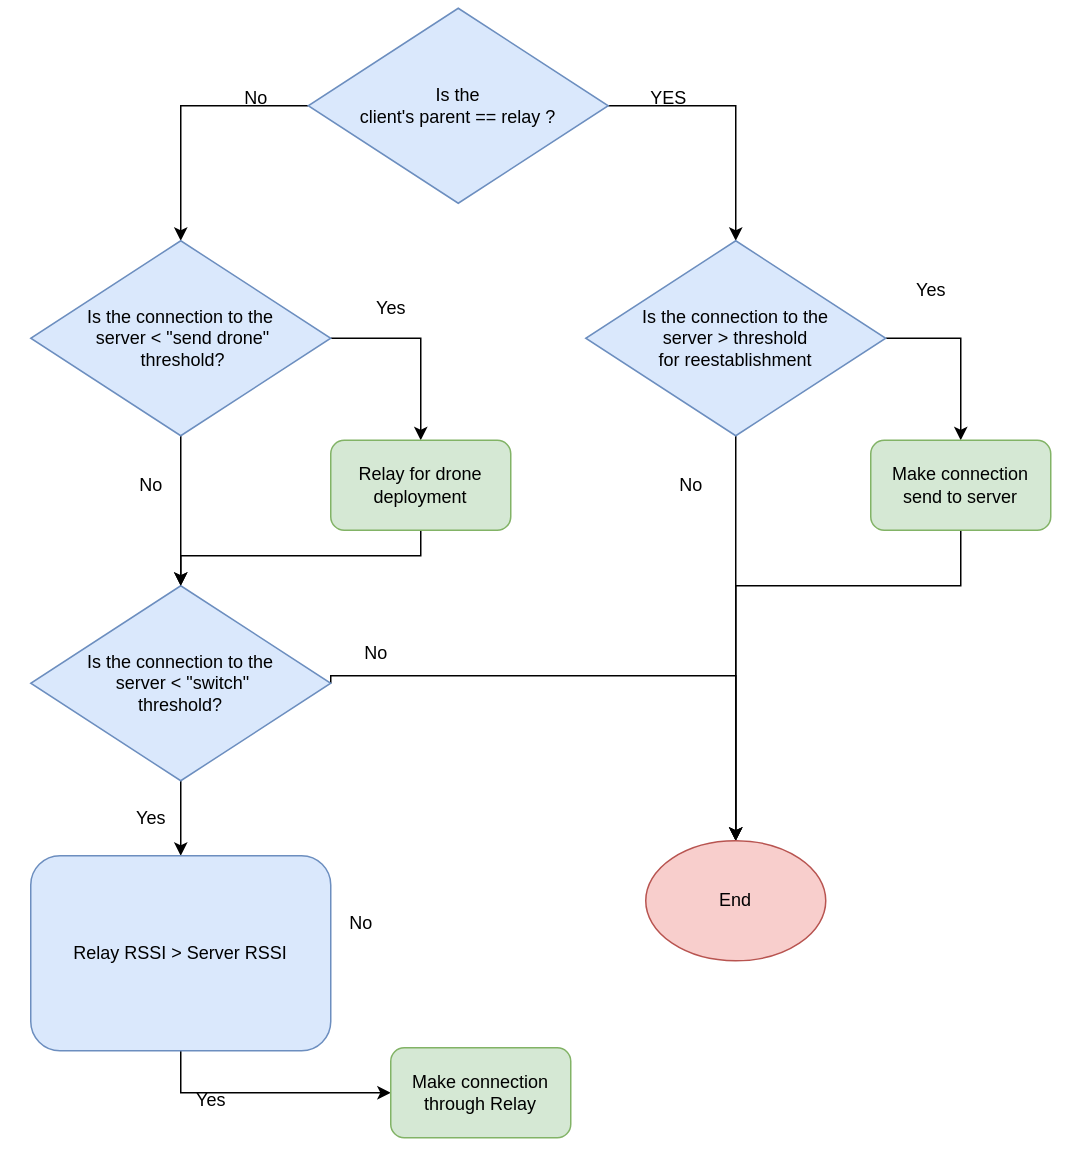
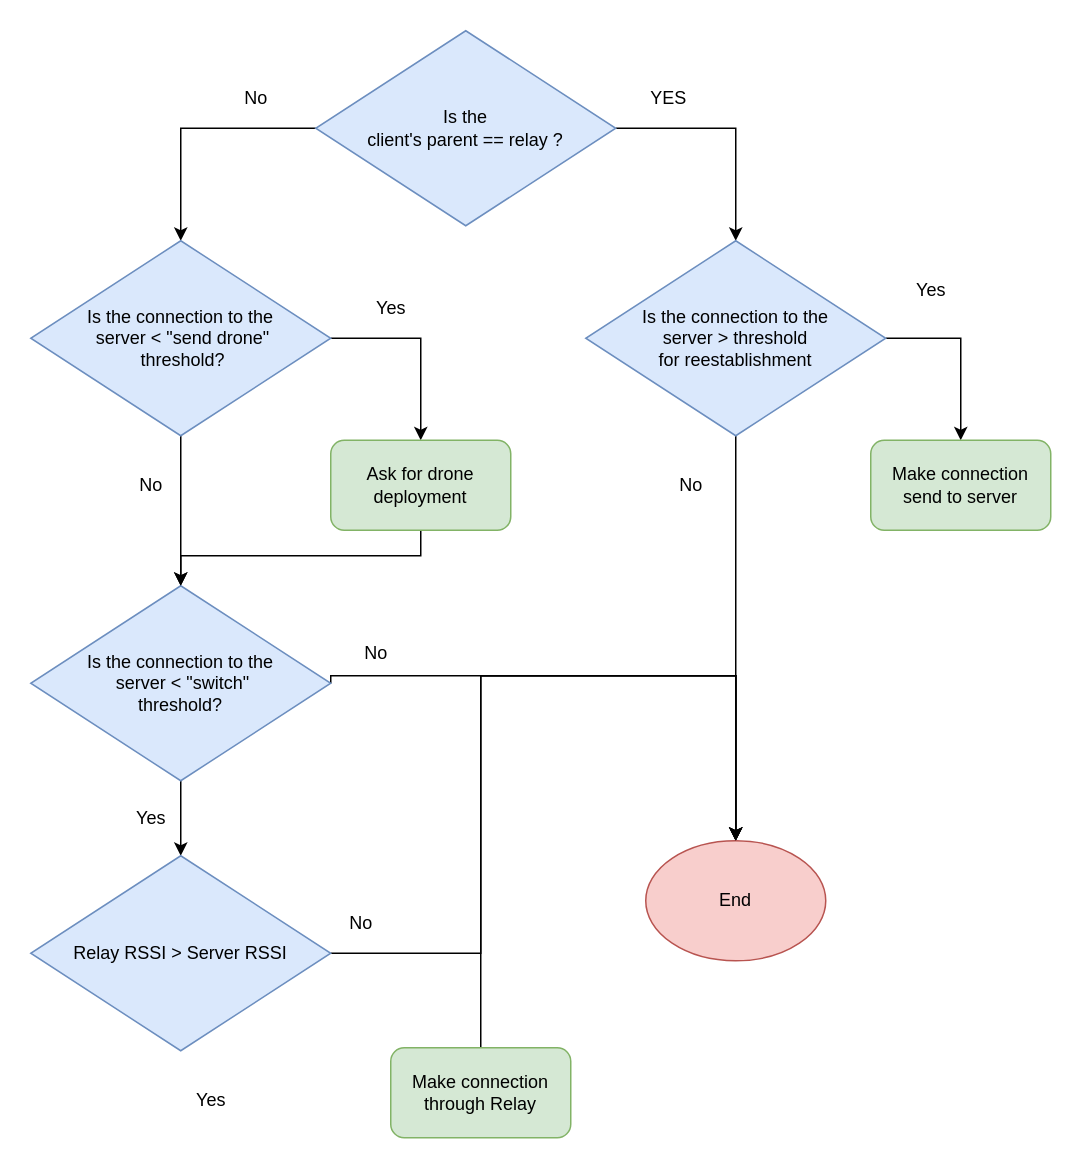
- <mxCell id="4" value="&lt;div&gt;Is the &lt;br&gt;&lt;/div&gt;&lt;div&gt;client's parent == relay ?&lt;/div&gt;" style="rhombus;whiteSpace=wrap;html=1;fillColor=#dae8fc;strokeColor=#6c8ebf;" parent="1" vertex="1"><mxGeometry x="205" y="5" width="200" height="130" as="geometry" /></mxCell>
+ <mxCell id="4" value="&lt;div&gt;Is the &lt;br&gt;&lt;/div&gt;&lt;div&gt;client's parent == relay ?&lt;/div&gt;" style="rhombus;whiteSpace=wrap;html=1;fillColor=#dae8fc;strokeColor=#6c8ebf;" parent="1" vertex="1"><mxGeometry x="210" y="20" width="200" height="130" as="geometry" /></mxCell>
- <mxCell id="19" value="Relay for drone deployment" style="rounded=1;whiteSpace=wrap;html=1;fillColor=#d5e8d4;strokeColor=#82b366;" parent="1" vertex="1"><mxGeometry x="220" y="293" width="120" height="60" as="geometry" /></mxCell>
+ <mxCell id="19" value="Ask for drone deployment" style="rounded=1;whiteSpace=wrap;html=1;fillColor=#d5e8d4;strokeColor=#82b366;" parent="1" vertex="1"><mxGeometry x="220" y="293" width="120" height="60" as="geometry" /></mxCell>
- <mxCell id="20" style="edgeStyle=orthogonalEdgeStyle;rounded=0;orthogonalLoop=1;jettySize=auto;html=1;entryX=0.5;entryY=0;entryDx=0;entryDy=0;exitX=0.5;exitY=1;exitDx=0;exitDy=0;" parent="1" source="21" target="27" edge="1"><mxGeometry relative="1" as="geometry"><mxPoint x="500" y="560" as="targetPoint" /><Array as="points"><mxPoint x="640" y="390" /><mxPoint x="490" y="390" /></Array></mxGeometry></mxCell>
- <mxCell id="25" value="&lt;div&gt;Relay RSSI &amp;gt; Server RSSI &lt;/div&gt;" style="whiteSpace=wrap;html=1;fillColor=#dae8fc;strokeColor=#6c8ebf;rounded=1;" parent="1" vertex="1"><mxGeometry x="20" y="570" width="200" height="130" as="geometry" /></mxCell>
+ <mxCell id="25" value="&lt;div&gt;Relay RSSI &amp;gt; Server RSSI &lt;/div&gt;" style="rhombus;whiteSpace=wrap;html=1;fillColor=#dae8fc;strokeColor=#6c8ebf;" parent="1" vertex="1"><mxGeometry x="20" y="570" width="200" height="130" as="geometry" /></mxCell>
+ <mxCell id="24" style="edgeStyle=orthogonalEdgeStyle;rounded=0;orthogonalLoop=1;jettySize=auto;html=1;exitX=1;exitY=0.5;exitDx=0;exitDy=0;entryX=0.5;entryY=0;entryDx=0;entryDy=0;" edge="1" parent="1" source="25" target="27"><mxGeometry relative="1" as="geometry"><mxPoint x="490" y="550" as="targetPoint" /><Array as="points"><mxPoint x="320" y="635" /><mxPoint x="320" y="450" /><mxPoint x="490" y="450" /></Array></mxGeometry></mxCell>
+ <mxCell id="29" style="edgeStyle=orthogonalEdgeStyle;rounded=0;orthogonalLoop=1;jettySize=auto;html=1;entryX=0.5;entryY=0;entryDx=0;entryDy=0;exitX=0.5;exitY=0;exitDx=0;exitDy=0;anchorPointDirection=1;jumpSize=6;" edge="1" parent="1" source="30" target="27"><mxGeometry relative="1" as="geometry"><Array as="points"><mxPoint x="320" y="450" /><mxPoint x="490" y="450" /></Array></mxGeometry></mxCell>
- <mxCell id="23" style="edgeStyle=orthogonalEdgeStyle;rounded=0;orthogonalLoop=1;jettySize=auto;html=1;entryX=0;entryY=0.5;entryDx=0;entryDy=0;exitX=0.5;exitY=1;exitDx=0;exitDy=0;" parent="1" source="25" target="30" edge="1"><mxGeometry relative="1" as="geometry" /></mxCell>
